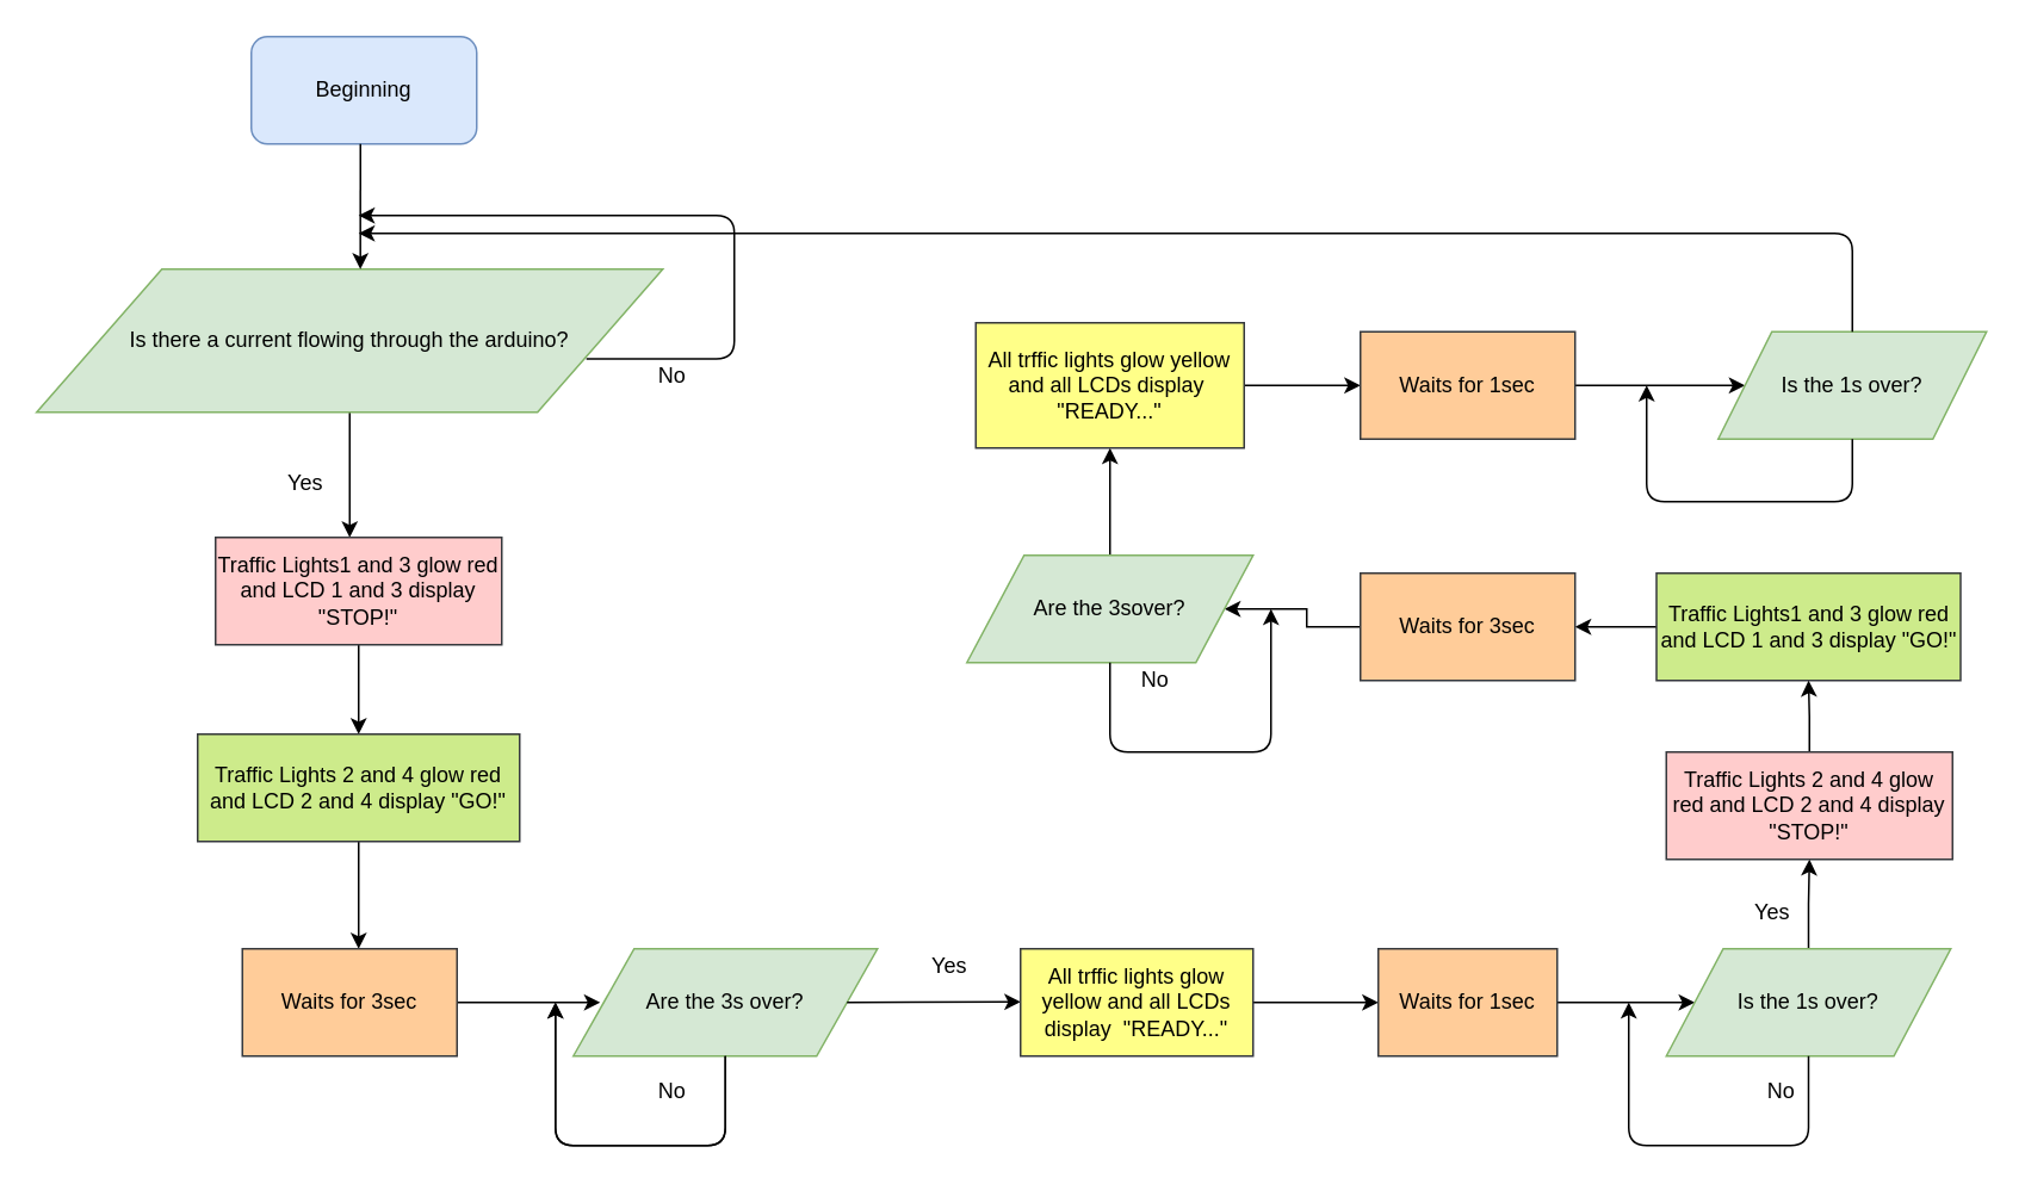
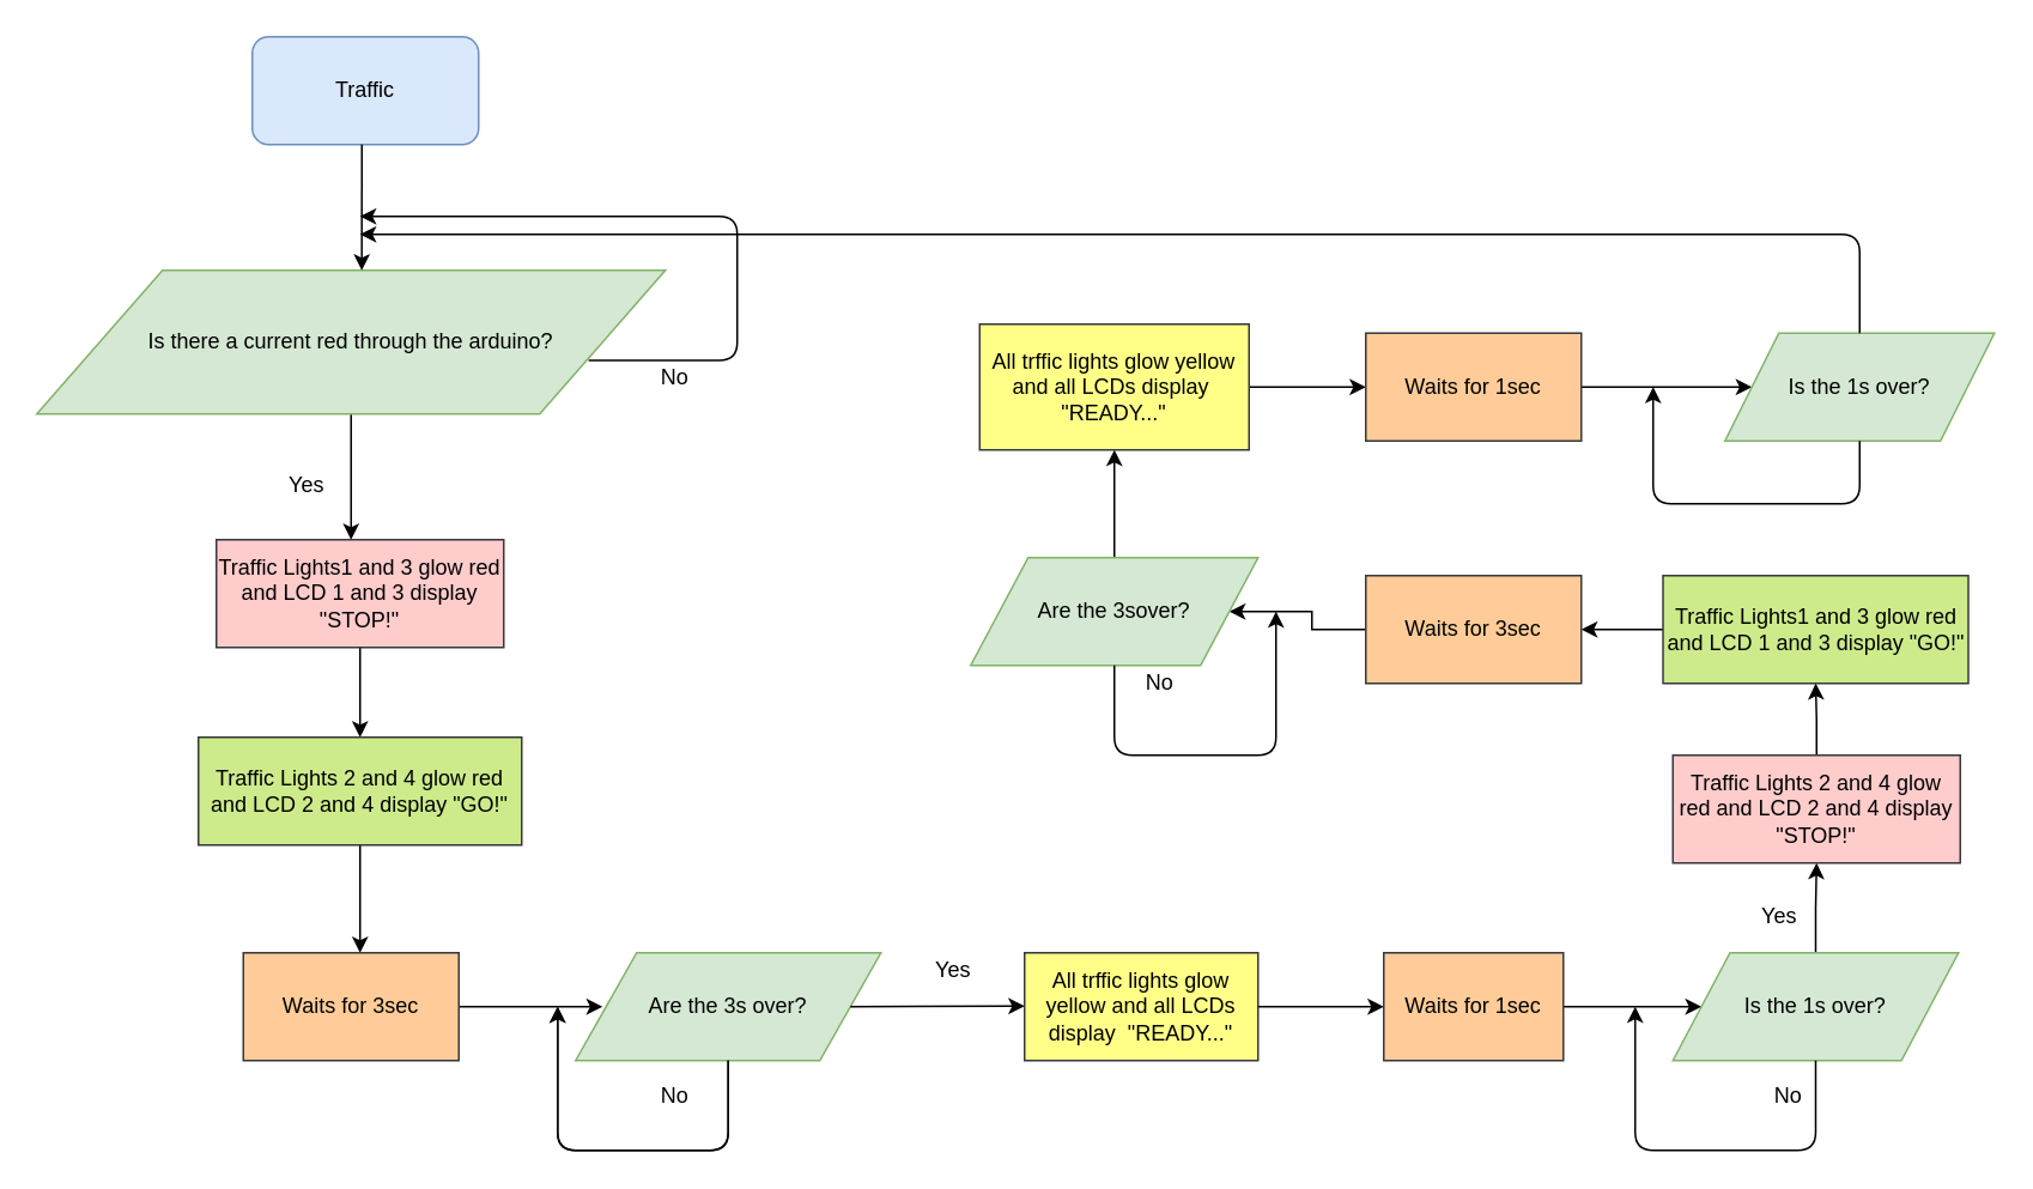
- <mxCell id="2" value="Beginning" style="rounded=1;whiteSpace=wrap;html=1;fillColor=#dae8fc;strokeColor=#6c8ebf;" vertex="1" parent="1"><mxGeometry x="140" y="20" width="126" height="60" as="geometry" /></mxCell>
+ <mxCell id="2" value="Traffic" style="rounded=1;whiteSpace=wrap;html=1;fillColor=#dae8fc;strokeColor=#6c8ebf;" vertex="1" parent="1"><mxGeometry x="140" y="20" width="126" height="60" as="geometry" /></mxCell>
- <mxCell id="4" value="&lt;div align=&quot;center&quot;&gt;Is there a current flowing through the arduino?&lt;/div&gt;" style="shape=parallelogram;perimeter=parallelogramPerimeter;whiteSpace=wrap;html=1;align=center;rounded=0;horizontal=1;fillColor=#d5e8d4;strokeColor=#82b366;" vertex="1" parent="1"><mxGeometry x="20" y="150" width="350" height="80" as="geometry" /></mxCell>
+ <mxCell id="4" value="&lt;div align=&quot;center&quot;&gt;Is there a current red through the arduino?&lt;/div&gt;" style="shape=parallelogram;perimeter=parallelogramPerimeter;whiteSpace=wrap;html=1;align=center;rounded=0;horizontal=1;fillColor=#d5e8d4;strokeColor=#82b366;" vertex="1" parent="1"><mxGeometry x="20" y="150" width="350" height="80" as="geometry" /></mxCell>
